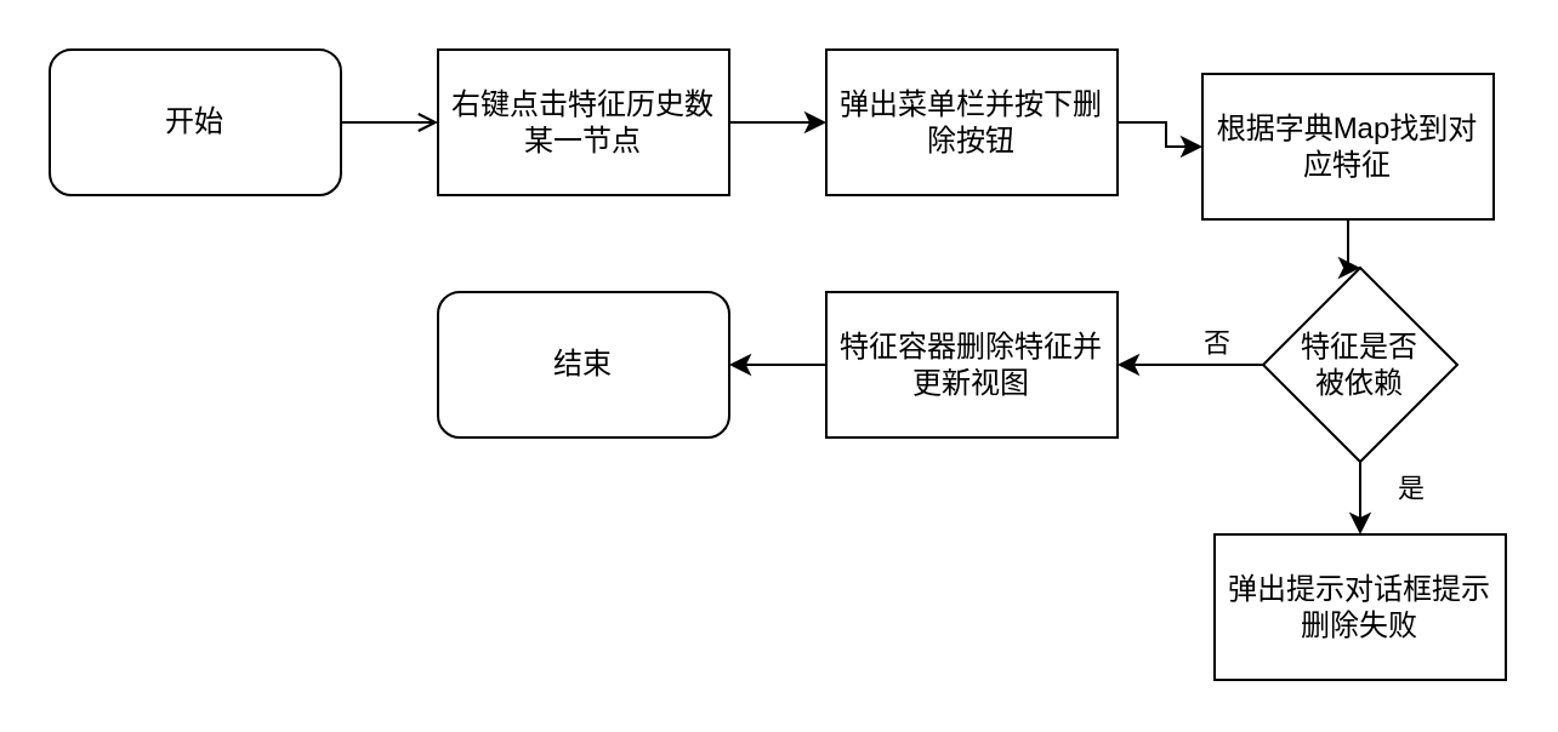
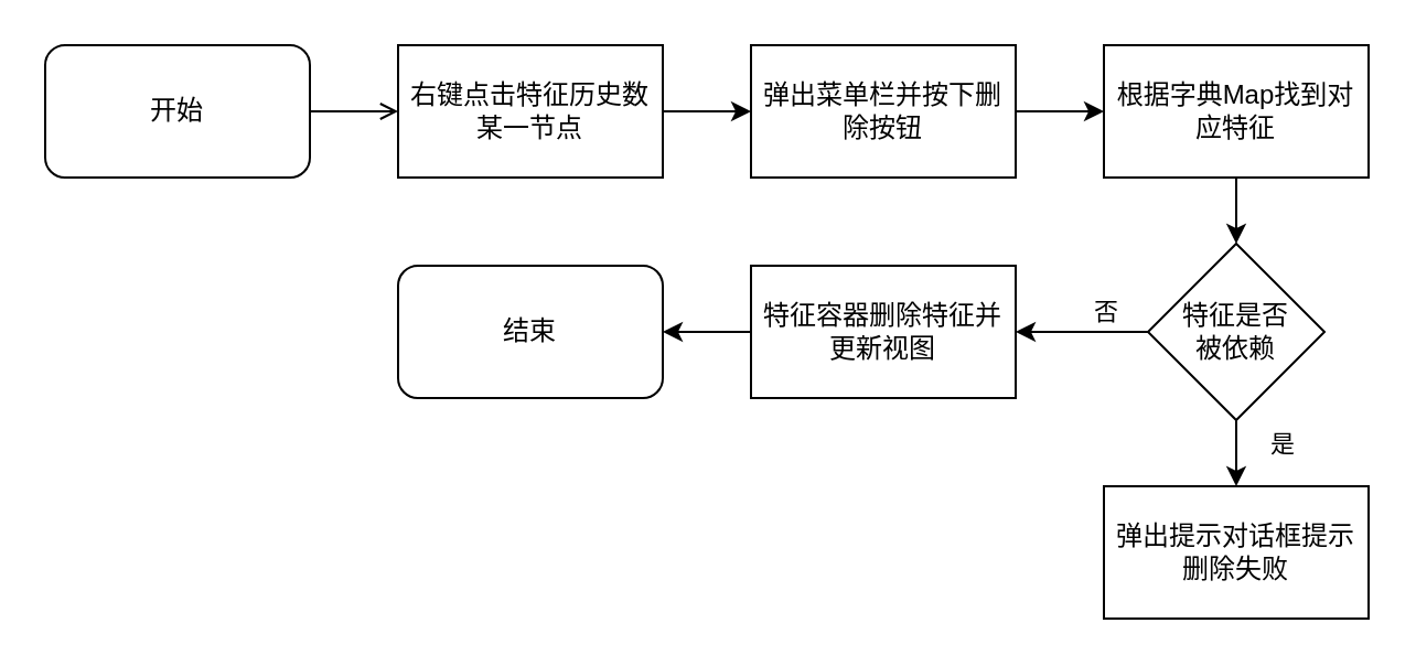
- <mxCell id="9" value="根据字典Map找到对应特征" style="rounded=0;whiteSpace=wrap;html=1;" vertex="1" parent="1"><mxGeometry x="495" y="30" width="120" height="60" as="geometry" /></mxCell>
+ <mxCell id="9" value="根据字典Map找到对应特征" style="rounded=0;whiteSpace=wrap;html=1;" vertex="1" parent="1"><mxGeometry x="500" y="20" width="120" height="60" as="geometry" /></mxCell>
